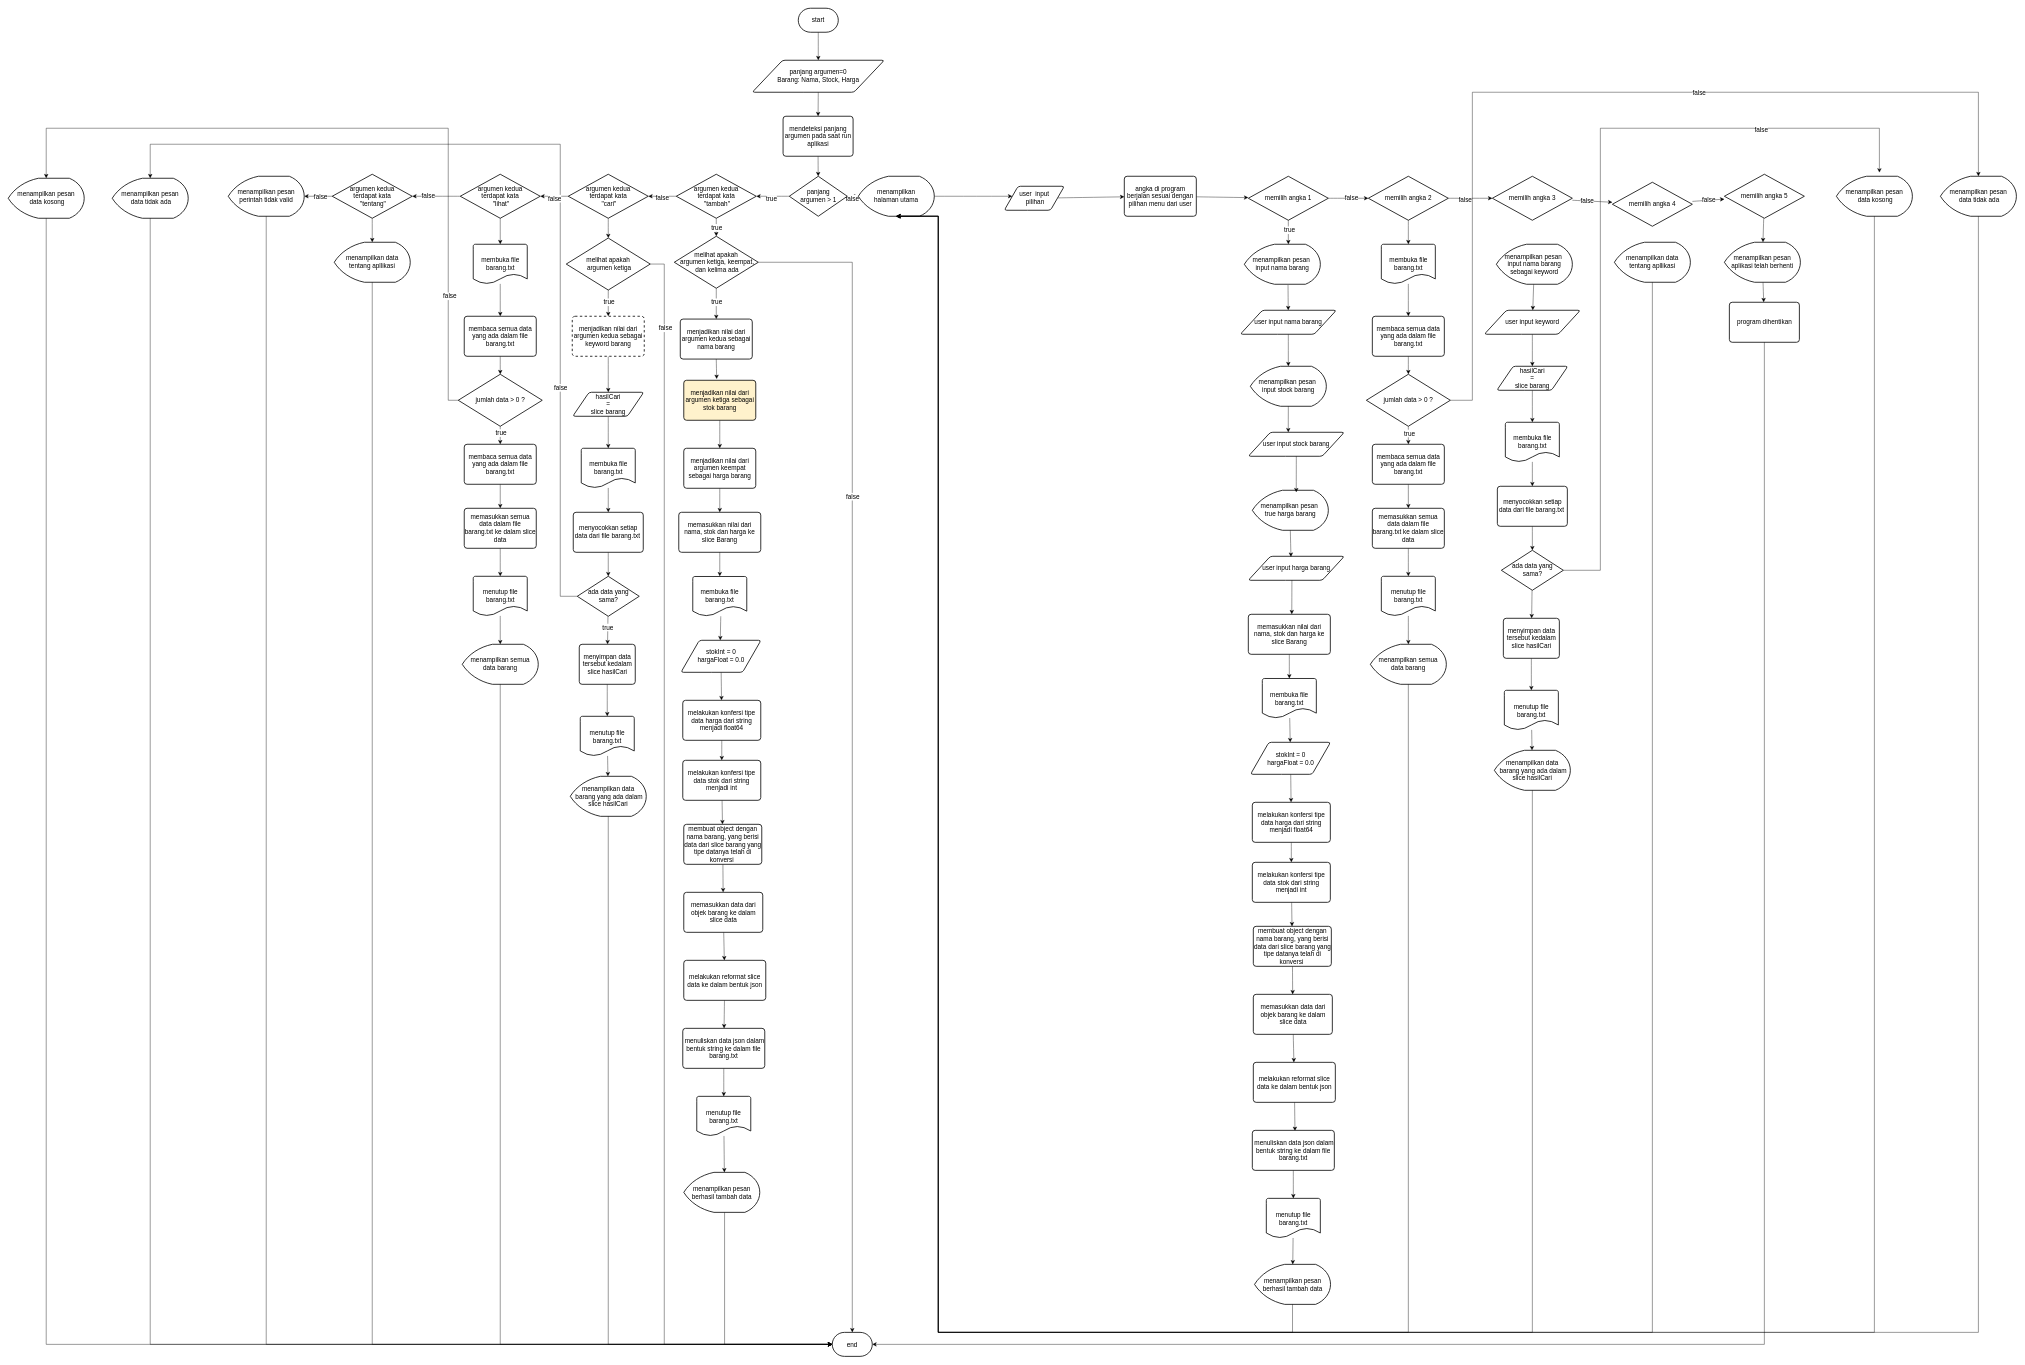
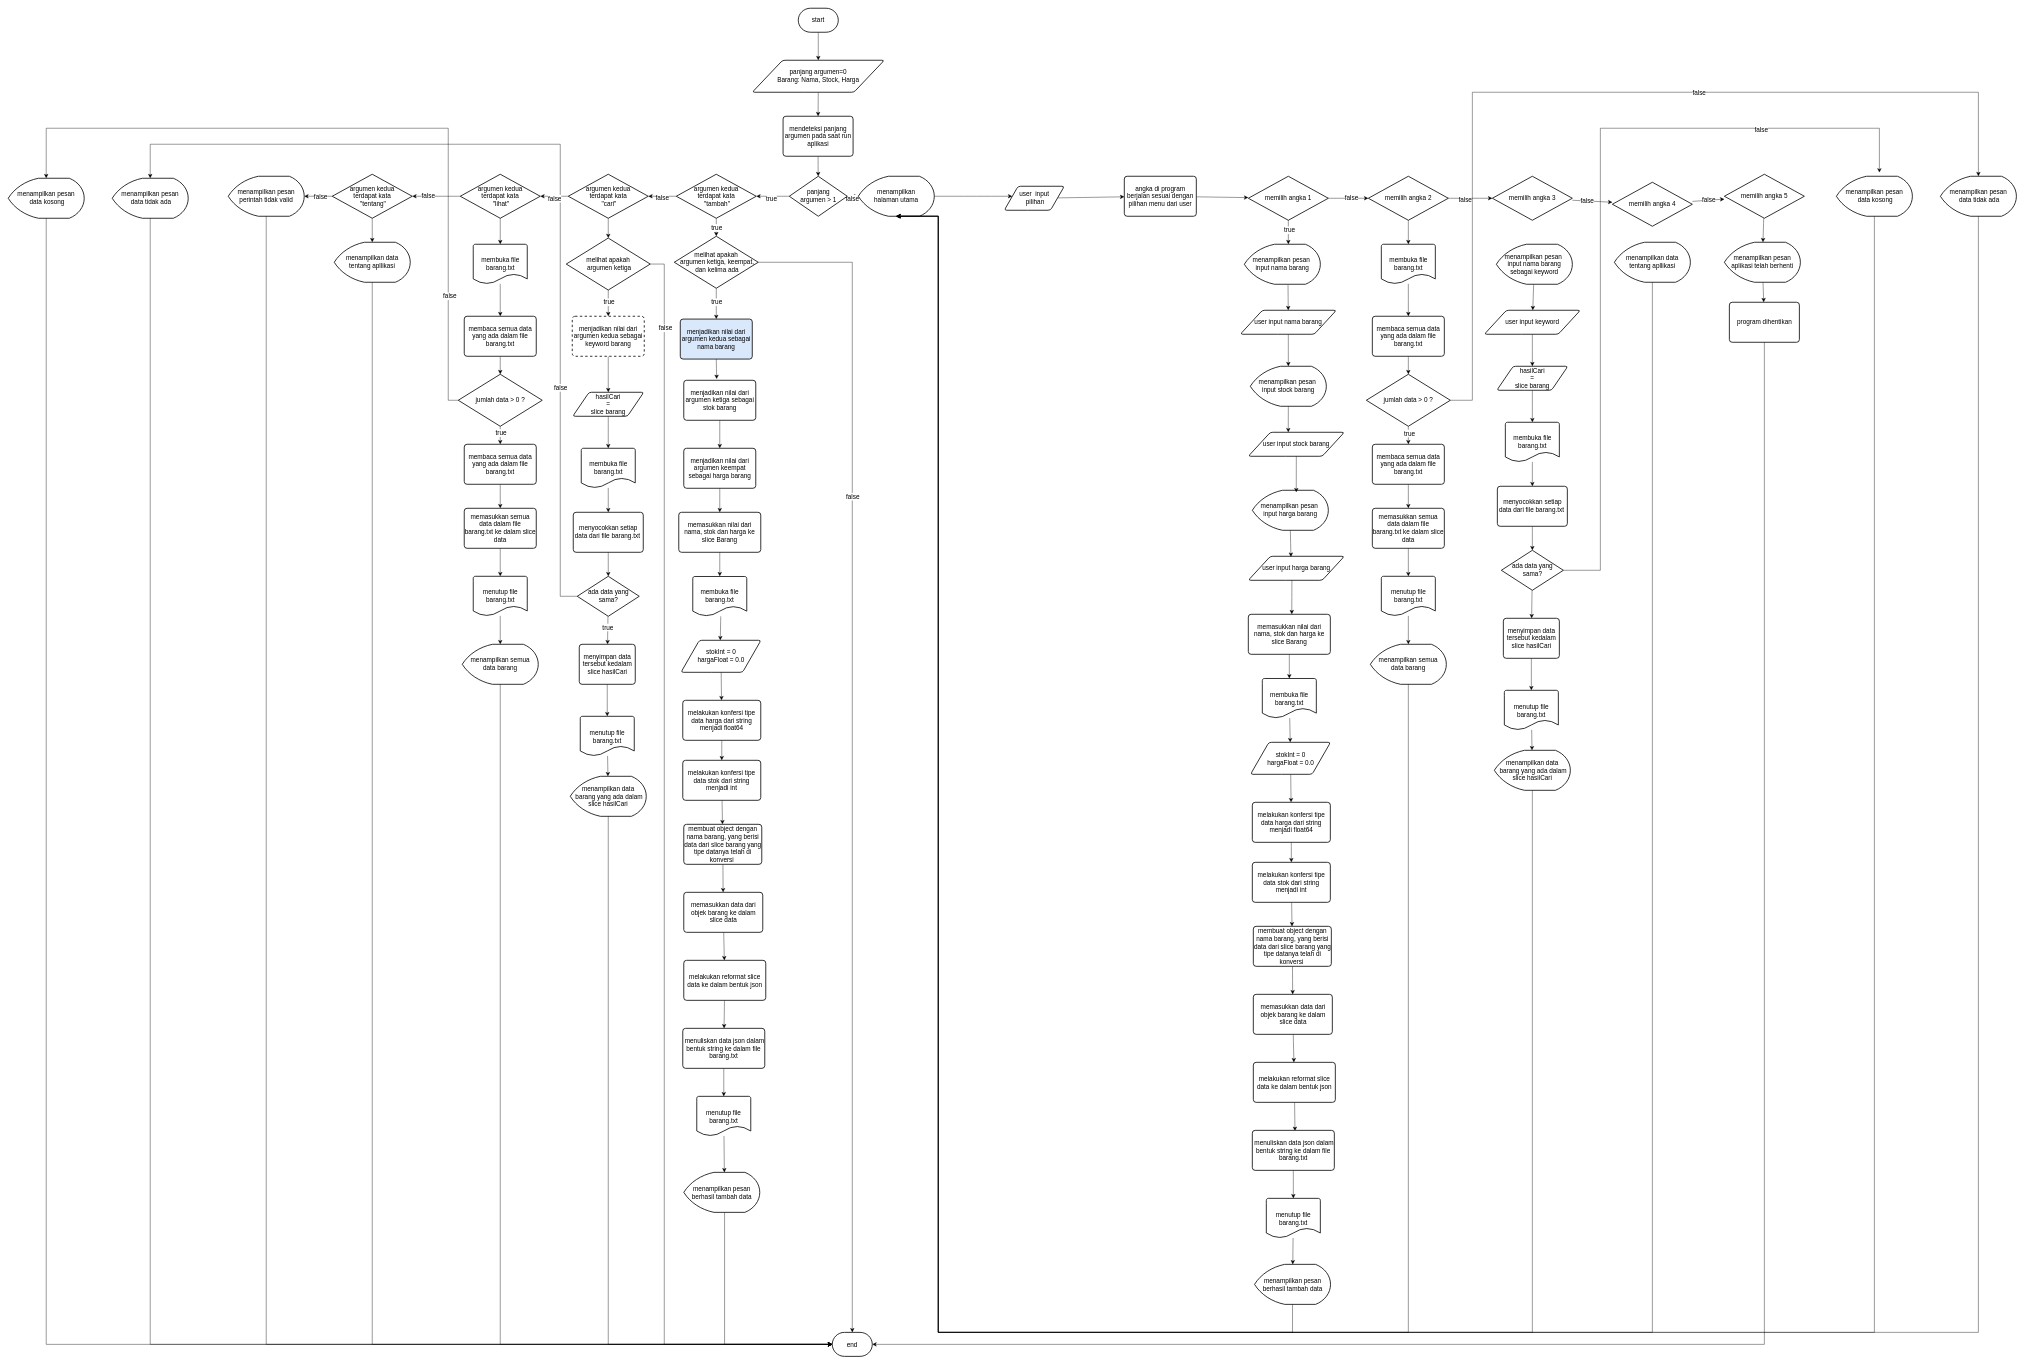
- <mxCell id="23" value="menjadikan nilai dari argumen kedua sebagai nama barang" style="rounded=1;whiteSpace=wrap;html=1;absoluteArcSize=1;arcSize=14;strokeWidth=2;fontSize=16;" vertex="1" parent="1"><mxGeometry x="1700" y="797" width="180" height="100" as="geometry" /></mxCell>
+ <mxCell id="23" value="menjadikan nilai dari argumen kedua sebagai nama barang" style="rounded=1;whiteSpace=wrap;html=1;absoluteArcSize=1;arcSize=14;strokeWidth=2;fontSize=16;fillColor=#dae8fc;" vertex="1" parent="1"><mxGeometry x="1700" y="797" width="180" height="100" as="geometry" /></mxCell>
- <mxCell id="25" value="menjadikan nilai dari argumen ketiga sebagai stok barang" style="rounded=1;whiteSpace=wrap;html=1;absoluteArcSize=1;arcSize=14;strokeWidth=2;fontSize=16;fillColor=#fff2cc;" vertex="1" parent="1"><mxGeometry x="1708.75" y="950" width="180" height="100" as="geometry" /></mxCell>
+ <mxCell id="25" value="menjadikan nilai dari argumen ketiga sebagai stok barang" style="rounded=1;whiteSpace=wrap;html=1;absoluteArcSize=1;arcSize=14;strokeWidth=2;fontSize=16;" vertex="1" parent="1"><mxGeometry x="1708.75" y="950" width="180" height="100" as="geometry" /></mxCell>
- <mxCell id="123" value="menampilkan pesan&amp;nbsp;&lt;br&gt;true harga barang" style="strokeWidth=2;html=1;shape=mxgraph.flowchart.display;whiteSpace=wrap;fontSize=16;" vertex="1" parent="1"><mxGeometry x="3130" y="1225" width="190" height="100" as="geometry" /></mxCell>
+ <mxCell id="123" value="menampilkan pesan&amp;nbsp;&lt;br&gt;input harga barang" style="strokeWidth=2;html=1;shape=mxgraph.flowchart.display;whiteSpace=wrap;fontSize=16;" vertex="1" parent="1"><mxGeometry x="3130" y="1225" width="190" height="100" as="geometry" /></mxCell>
